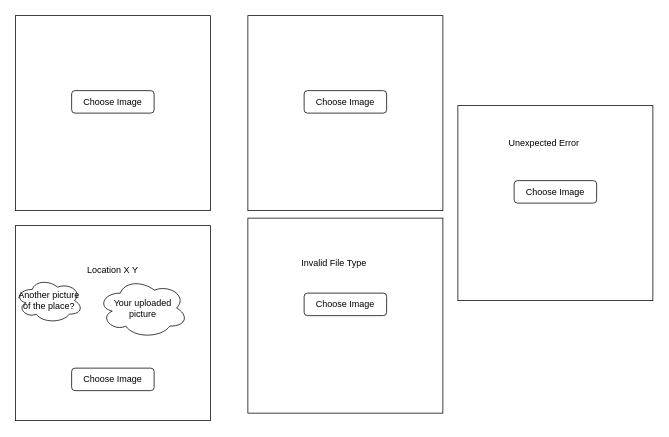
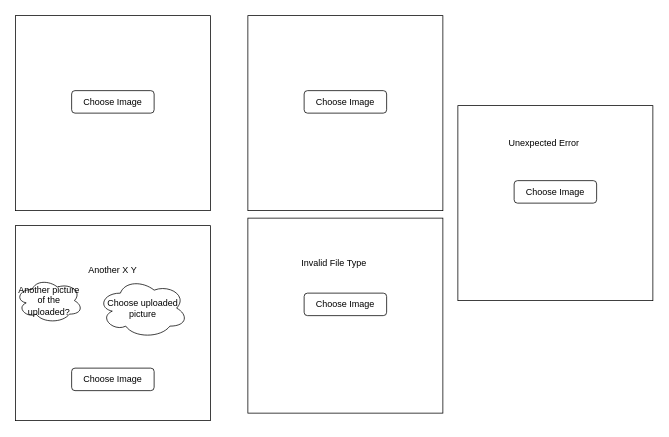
- <mxCell id="7" value="Location X Y" style="text;html=1;strokeColor=none;fillColor=none;align=center;verticalAlign=middle;whiteSpace=wrap;rounded=0;" vertex="1" parent="1"><mxGeometry x="80" y="340" width="140" height="40" as="geometry" /></mxCell>
+ <mxCell id="7" value="Another X Y" style="text;html=1;strokeColor=none;fillColor=none;align=center;verticalAlign=middle;whiteSpace=wrap;rounded=0;" vertex="1" parent="1"><mxGeometry x="80" y="340" width="140" height="40" as="geometry" /></mxCell>
- <mxCell id="9" value="Another picture of the place?" style="ellipse;shape=cloud;whiteSpace=wrap;html=1;" vertex="1" parent="1"><mxGeometry x="20" y="370" width="90" height="60" as="geometry" /></mxCell>
+ <mxCell id="9" value="Another picture of the uploaded?" style="ellipse;shape=cloud;whiteSpace=wrap;html=1;" vertex="1" parent="1"><mxGeometry x="20" y="370" width="90" height="60" as="geometry" /></mxCell>
- <mxCell id="10" value="Your uploaded &lt;br&gt;picture" style="ellipse;shape=cloud;whiteSpace=wrap;html=1;" vertex="1" parent="1"><mxGeometry x="130" y="370" width="120" height="80" as="geometry" /></mxCell>
+ <mxCell id="10" value="Choose uploaded &lt;br&gt;picture" style="ellipse;shape=cloud;whiteSpace=wrap;html=1;" vertex="1" parent="1"><mxGeometry x="130" y="370" width="120" height="80" as="geometry" /></mxCell>
